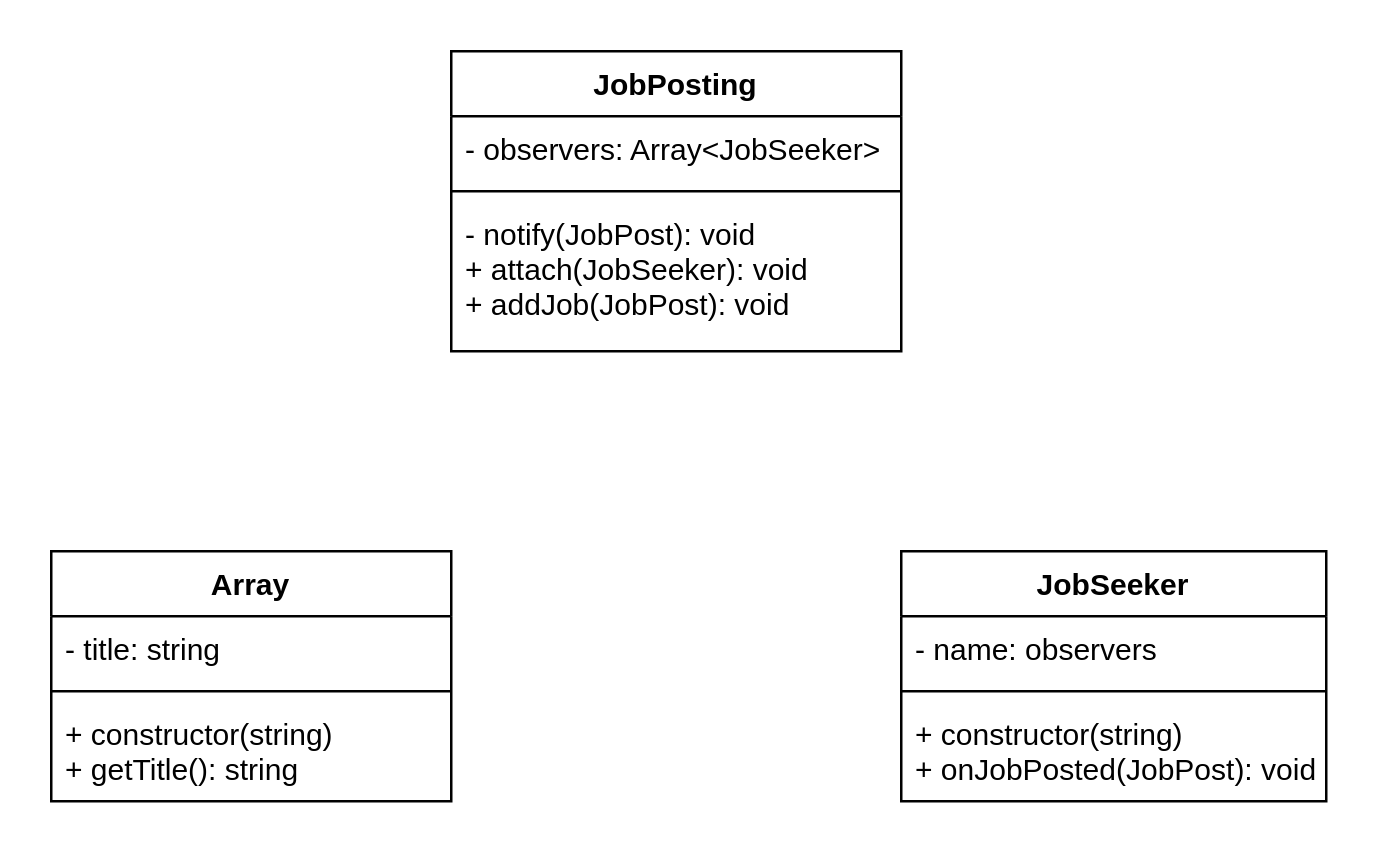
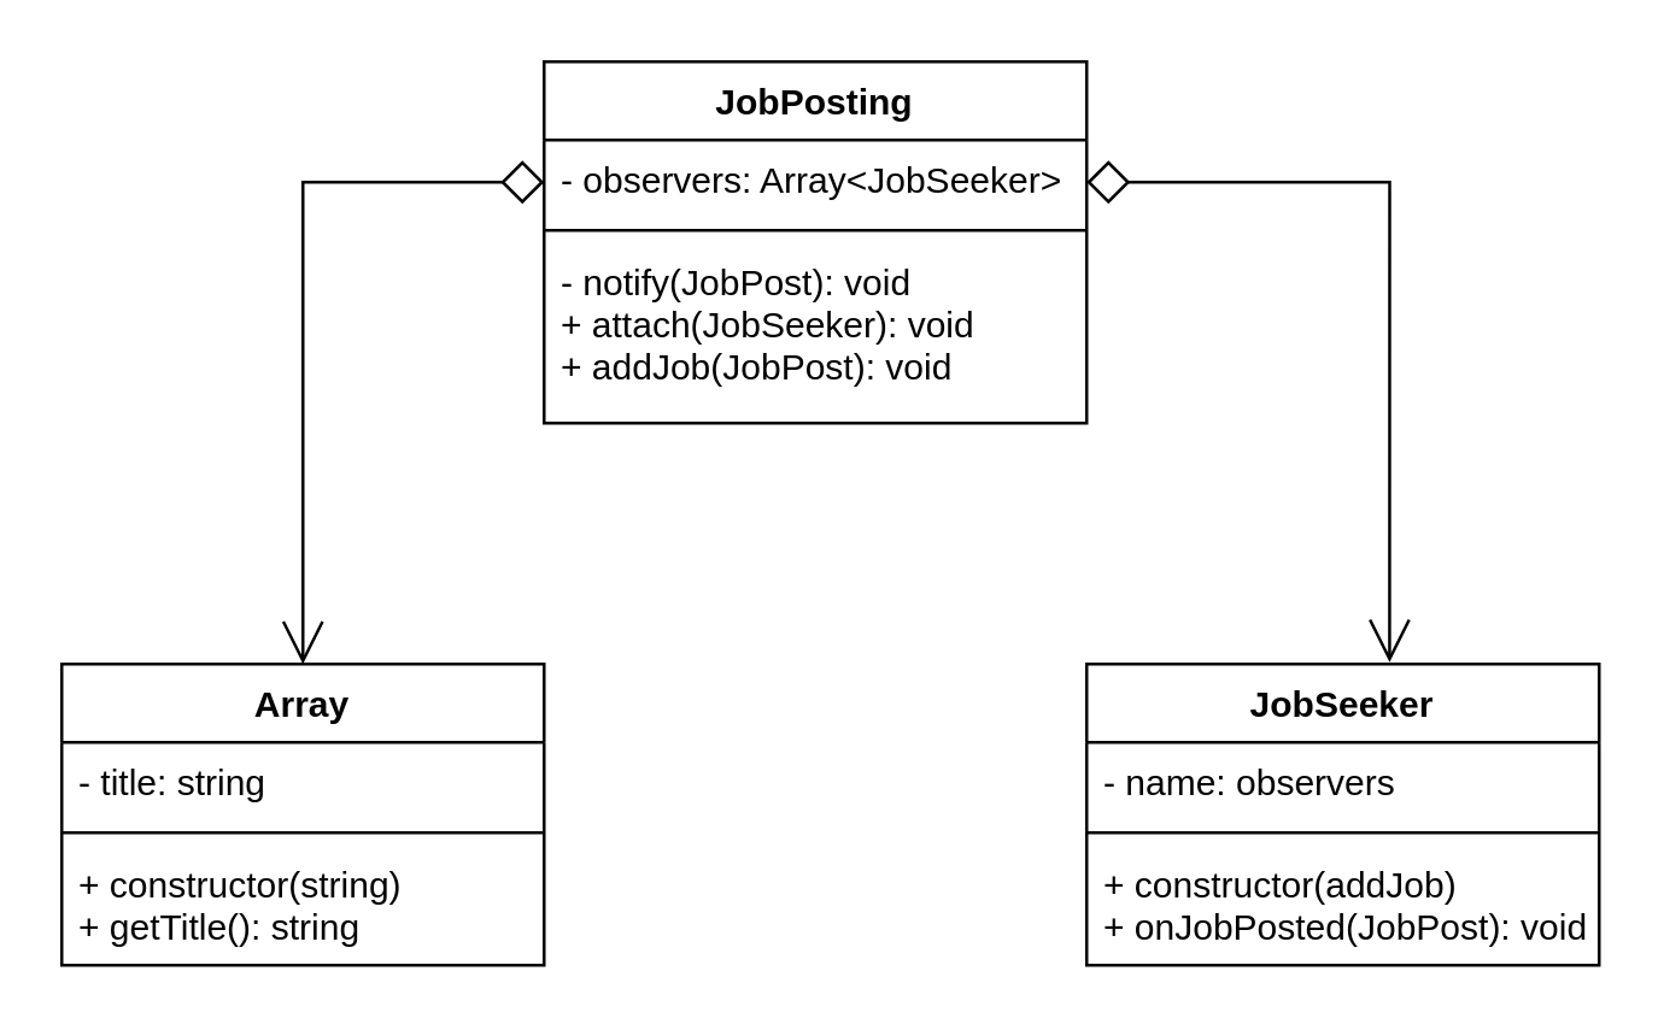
+ <mxCell id="2" style="edgeStyle=orthogonalEdgeStyle;rounded=0;orthogonalLoop=1;jettySize=auto;html=1;entryX=0.591;entryY=-0.006;entryDx=0;entryDy=0;entryPerimeter=0;startArrow=diamond;startFill=0;endArrow=open;endFill=0;startSize=12;endSize=12;" edge="1" parent="1" source="4" target="12"><mxGeometry relative="1" as="geometry"><Array as="points"><mxPoint x="461" y="60" /></Array></mxGeometry></mxCell>
+ <mxCell id="3" style="edgeStyle=orthogonalEdgeStyle;rounded=0;orthogonalLoop=1;jettySize=auto;html=1;entryX=0.5;entryY=0;entryDx=0;entryDy=0;startArrow=diamond;startFill=0;endArrow=open;endFill=0;startSize=12;endSize=12;" edge="1" parent="1" source="4" target="8"><mxGeometry relative="1" as="geometry"><Array as="points"><mxPoint x="100" y="60" /></Array></mxGeometry></mxCell>
- <mxCell id="15" value="+ constructor(string)&#10;+ onJobPosted(JobPost): void" style="text;strokeColor=none;fillColor=none;align=left;verticalAlign=top;spacingLeft=4;spacingRight=4;overflow=hidden;rotatable=0;points=[[0,0.5],[1,0.5]];portConstraint=eastwest;" vertex="1" parent="12"><mxGeometry y="60" width="170" height="40" as="geometry" /></mxCell>
+ <mxCell id="15" value="+ constructor(addJob)&#10;+ onJobPosted(JobPost): void" style="text;strokeColor=none;fillColor=none;align=left;verticalAlign=top;spacingLeft=4;spacingRight=4;overflow=hidden;rotatable=0;points=[[0,0.5],[1,0.5]];portConstraint=eastwest;" vertex="1" parent="12"><mxGeometry y="60" width="170" height="40" as="geometry" /></mxCell>
